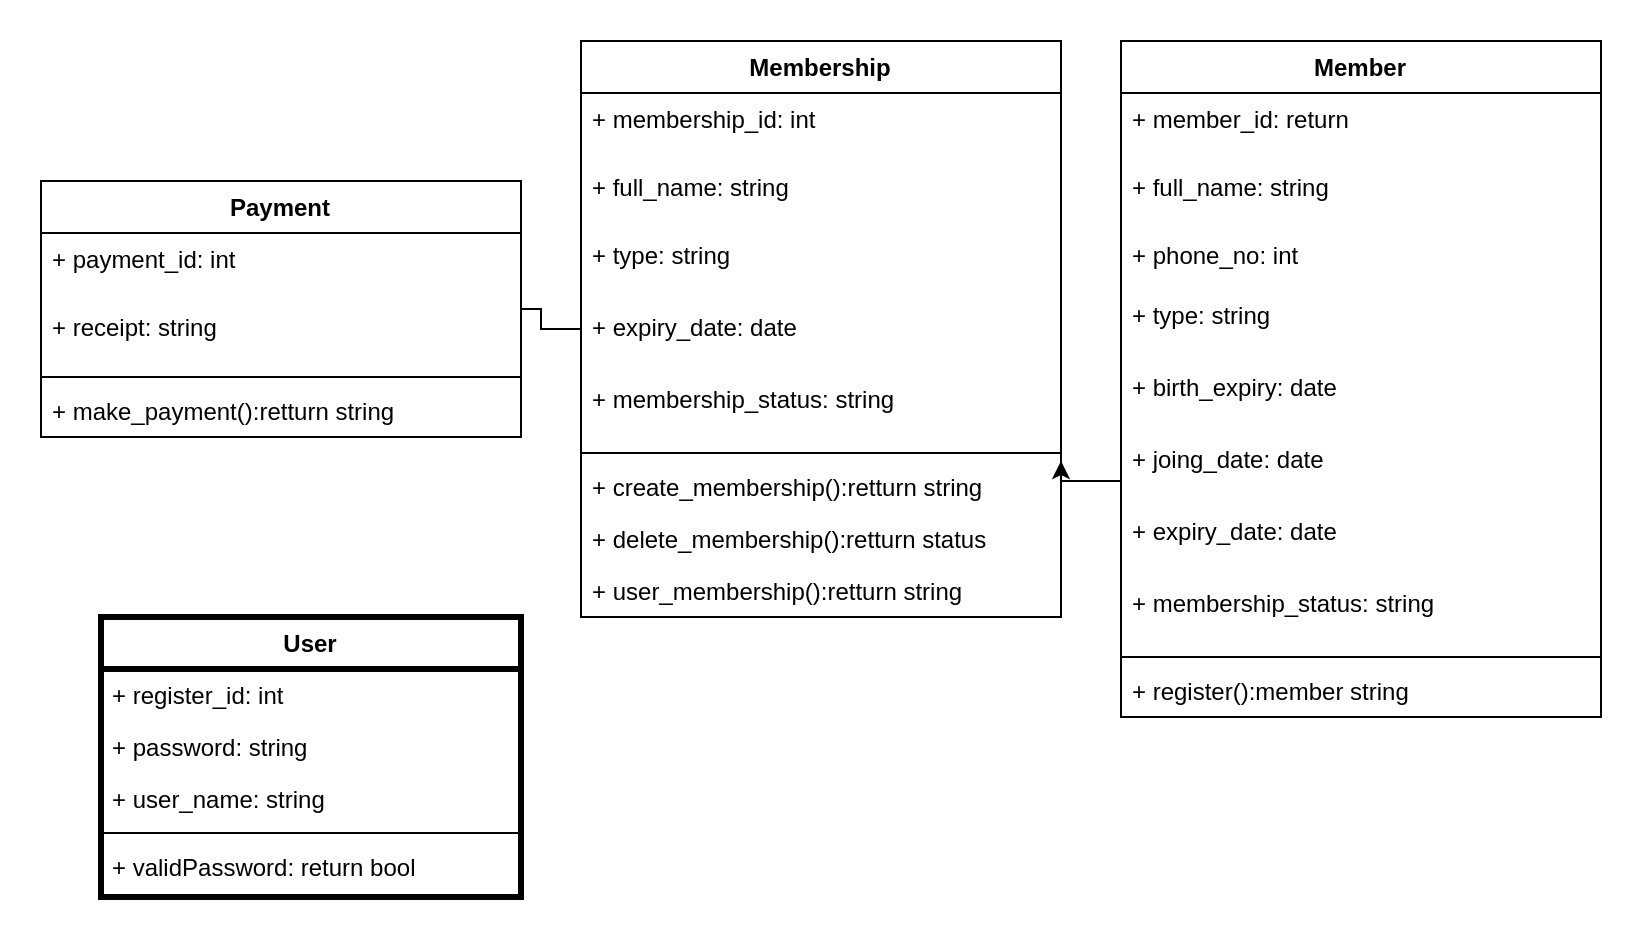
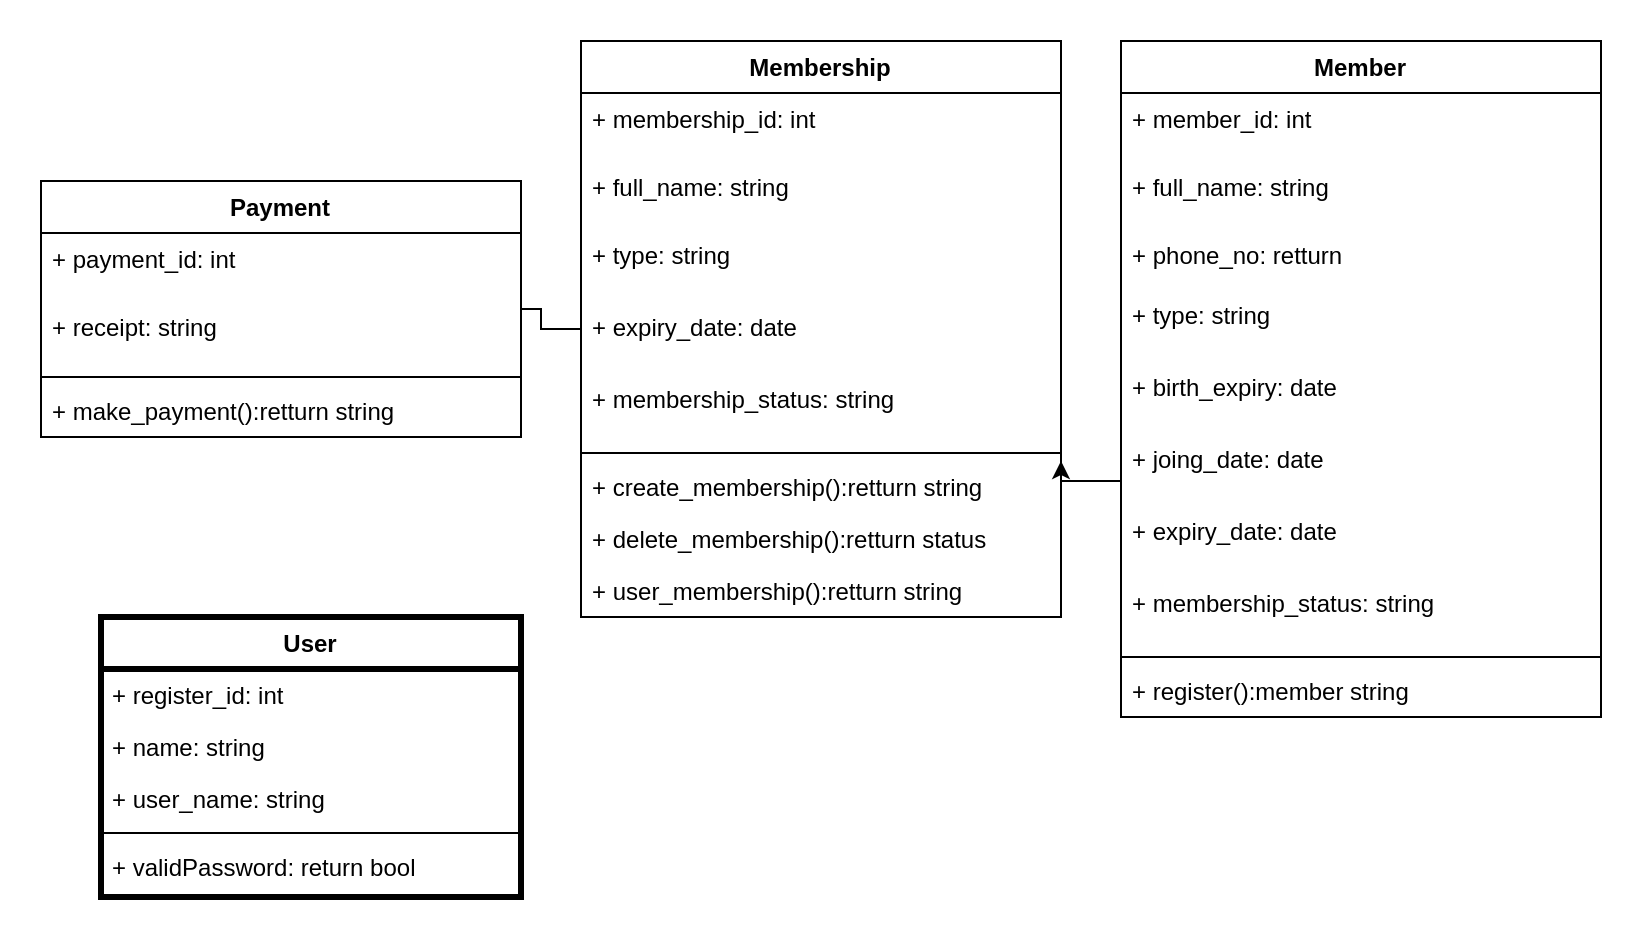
- <mxCell id="14" value="+ member_id: return" style="text;strokeColor=none;fillColor=none;align=left;verticalAlign=top;spacingLeft=4;spacingRight=4;overflow=hidden;rotatable=0;points=[[0,0.5],[1,0.5]];portConstraint=eastwest;" vertex="1" parent="13"><mxGeometry y="26" width="240" height="34" as="geometry" /></mxCell>
+ <mxCell id="14" value="+ member_id: int" style="text;strokeColor=none;fillColor=none;align=left;verticalAlign=top;spacingLeft=4;spacingRight=4;overflow=hidden;rotatable=0;points=[[0,0.5],[1,0.5]];portConstraint=eastwest;" vertex="1" parent="13"><mxGeometry y="26" width="240" height="34" as="geometry" /></mxCell>
- <mxCell id="16" value="+ phone_no: int" style="text;strokeColor=none;fillColor=none;align=left;verticalAlign=top;spacingLeft=4;spacingRight=4;overflow=hidden;rotatable=0;points=[[0,0.5],[1,0.5]];portConstraint=eastwest;" vertex="1" parent="13"><mxGeometry y="94" width="240" height="30" as="geometry" /></mxCell>
+ <mxCell id="16" value="+ phone_no: retturn" style="text;strokeColor=none;fillColor=none;align=left;verticalAlign=top;spacingLeft=4;spacingRight=4;overflow=hidden;rotatable=0;points=[[0,0.5],[1,0.5]];portConstraint=eastwest;" vertex="1" parent="13"><mxGeometry y="94" width="240" height="30" as="geometry" /></mxCell>
- <mxCell id="32" value="+ password: string" style="text;strokeColor=none;fillColor=none;align=left;verticalAlign=top;spacingLeft=4;spacingRight=4;overflow=hidden;rotatable=0;points=[[0,0.5],[1,0.5]];portConstraint=eastwest;" vertex="1" parent="30"><mxGeometry y="52" width="210" height="26" as="geometry" /></mxCell>
+ <mxCell id="32" value="+ name: string" style="text;strokeColor=none;fillColor=none;align=left;verticalAlign=top;spacingLeft=4;spacingRight=4;overflow=hidden;rotatable=0;points=[[0,0.5],[1,0.5]];portConstraint=eastwest;" vertex="1" parent="30"><mxGeometry y="52" width="210" height="26" as="geometry" /></mxCell>
